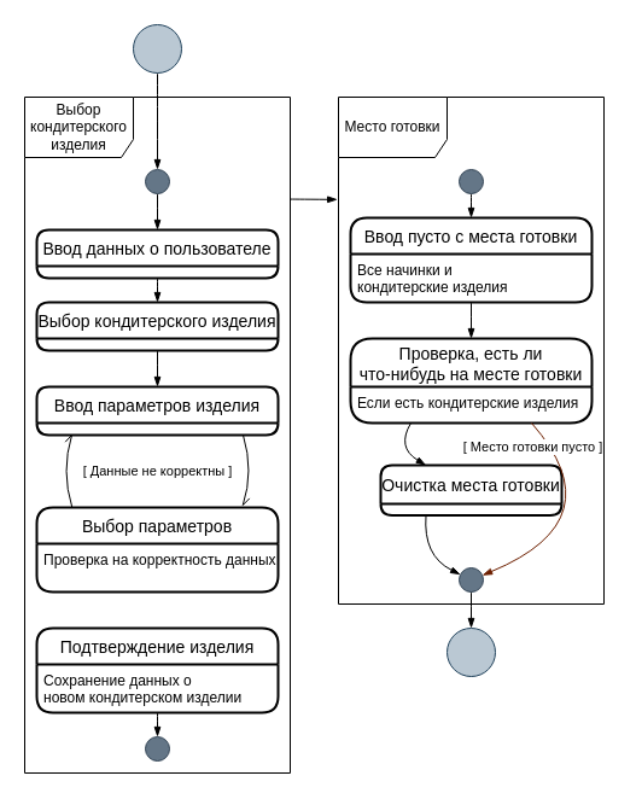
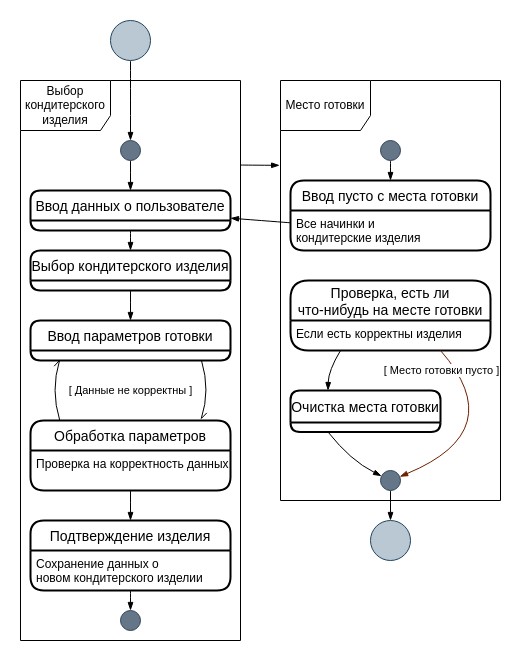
- <mxCell id="32" style="edgeStyle=none;curved=1;orthogonalLoop=1;jettySize=auto;html=1;endArrow=blockThin;endFill=1;" edge="1" parent="1" source="27" target="28"><mxGeometry relative="1" as="geometry" /></mxCell>
+ <mxCell id="32" style="edgeStyle=none;curved=1;orthogonalLoop=1;jettySize=auto;html=1;endArrow=blockThin;endFill=1;" edge="1" parent="1" source="27" target="5"><mxGeometry relative="1" as="geometry" /></mxCell>
- <mxCell id="29" value="Если есть кондитерские изделия" style="align=left;strokeColor=none;fillColor=none;spacingLeft=4;fontSize=12;verticalAlign=top;resizable=0;rotatable=0;part=1;" vertex="1" parent="28"><mxGeometry y="40" width="200" height="30" as="geometry" /></mxCell>
+ <mxCell id="29" value="Если есть корректны изделия" style="align=left;strokeColor=none;fillColor=none;spacingLeft=4;fontSize=12;verticalAlign=top;resizable=0;rotatable=0;part=1;" vertex="1" parent="28"><mxGeometry y="40" width="200" height="30" as="geometry" /></mxCell>
- <mxCell id="9" value="Ввод параметров изделия" style="swimlane;childLayout=stackLayout;horizontal=1;startSize=30;horizontalStack=0;rounded=1;fontSize=14;fontStyle=0;strokeWidth=2;resizeParent=0;resizeLast=1;shadow=0;dashed=0;align=center;" vertex="1" parent="1"><mxGeometry x="30" y="320" width="200" height="40" as="geometry"><mxRectangle x="90" y="320" width="200" height="30" as="alternateBounds" /></mxGeometry></mxCell>
+ <mxCell id="9" value="Ввод параметров готовки" style="swimlane;childLayout=stackLayout;horizontal=1;startSize=30;horizontalStack=0;rounded=1;fontSize=14;fontStyle=0;strokeWidth=2;resizeParent=0;resizeLast=1;shadow=0;dashed=0;align=center;" vertex="1" parent="1"><mxGeometry x="30" y="320" width="200" height="40" as="geometry"><mxRectangle x="90" y="320" width="200" height="30" as="alternateBounds" /></mxGeometry></mxCell>
- <mxCell id="31" value="Очистка места готовки" style="swimlane;childLayout=stackLayout;horizontal=1;startSize=32;horizontalStack=0;rounded=1;fontSize=14;fontStyle=0;strokeWidth=2;resizeParent=0;resizeLast=1;shadow=0;dashed=0;align=center;" vertex="1" parent="1"><mxGeometry x="315" y="385" width="150" height="41.5" as="geometry"><mxRectangle x="310" y="390" width="150" height="30" as="alternateBounds" /></mxGeometry></mxCell>
+ <mxCell id="31" value="Очистка места готовки" style="swimlane;childLayout=stackLayout;horizontal=1;startSize=32;horizontalStack=0;rounded=1;fontSize=14;fontStyle=0;strokeWidth=2;resizeParent=0;resizeLast=1;shadow=0;dashed=0;align=center;" vertex="1" parent="1"><mxGeometry x="290" y="390" width="150" height="41.5" as="geometry"><mxRectangle x="310" y="390" width="150" height="30" as="alternateBounds" /></mxGeometry></mxCell>
- <mxCell id="12" value="Выбор параметров" style="swimlane;childLayout=stackLayout;horizontal=1;startSize=30;horizontalStack=0;rounded=1;fontSize=14;fontStyle=0;strokeWidth=2;resizeParent=0;resizeLast=1;shadow=0;dashed=0;align=center;" vertex="1" parent="1"><mxGeometry x="30" y="420" width="200" height="70" as="geometry"><mxRectangle x="50" y="420" width="200" height="30" as="alternateBounds" /></mxGeometry></mxCell>
+ <mxCell id="12" value="Обработка параметров" style="swimlane;childLayout=stackLayout;horizontal=1;startSize=30;horizontalStack=0;rounded=1;fontSize=14;fontStyle=0;strokeWidth=2;resizeParent=0;resizeLast=1;shadow=0;dashed=0;align=center;" vertex="1" parent="1"><mxGeometry x="30" y="420" width="200" height="70" as="geometry"><mxRectangle x="50" y="420" width="200" height="30" as="alternateBounds" /></mxGeometry></mxCell>
+ <mxCell id="20" style="edgeStyle=none;curved=1;orthogonalLoop=1;jettySize=auto;html=1;endArrow=blockThin;endFill=1;" edge="1" parent="1" source="13" target="14"><mxGeometry relative="1" as="geometry" /></mxCell>
- <mxCell id="15" value="Сохранение данных о&#10;новом кондитерском изделии" style="align=left;strokeColor=none;fillColor=none;spacingLeft=4;fontSize=12;verticalAlign=top;resizable=0;rotatable=0;part=1;" vertex="1" parent="14"><mxGeometry y="30" width="200" height="40" as="geometry" /></mxCell>
+ <mxCell id="15" value="Сохранение данных о&#10;новом кондитерского изделии" style="align=left;strokeColor=none;fillColor=none;spacingLeft=4;fontSize=12;verticalAlign=top;resizable=0;rotatable=0;part=1;" vertex="1" parent="14"><mxGeometry y="30" width="200" height="40" as="geometry" /></mxCell>
